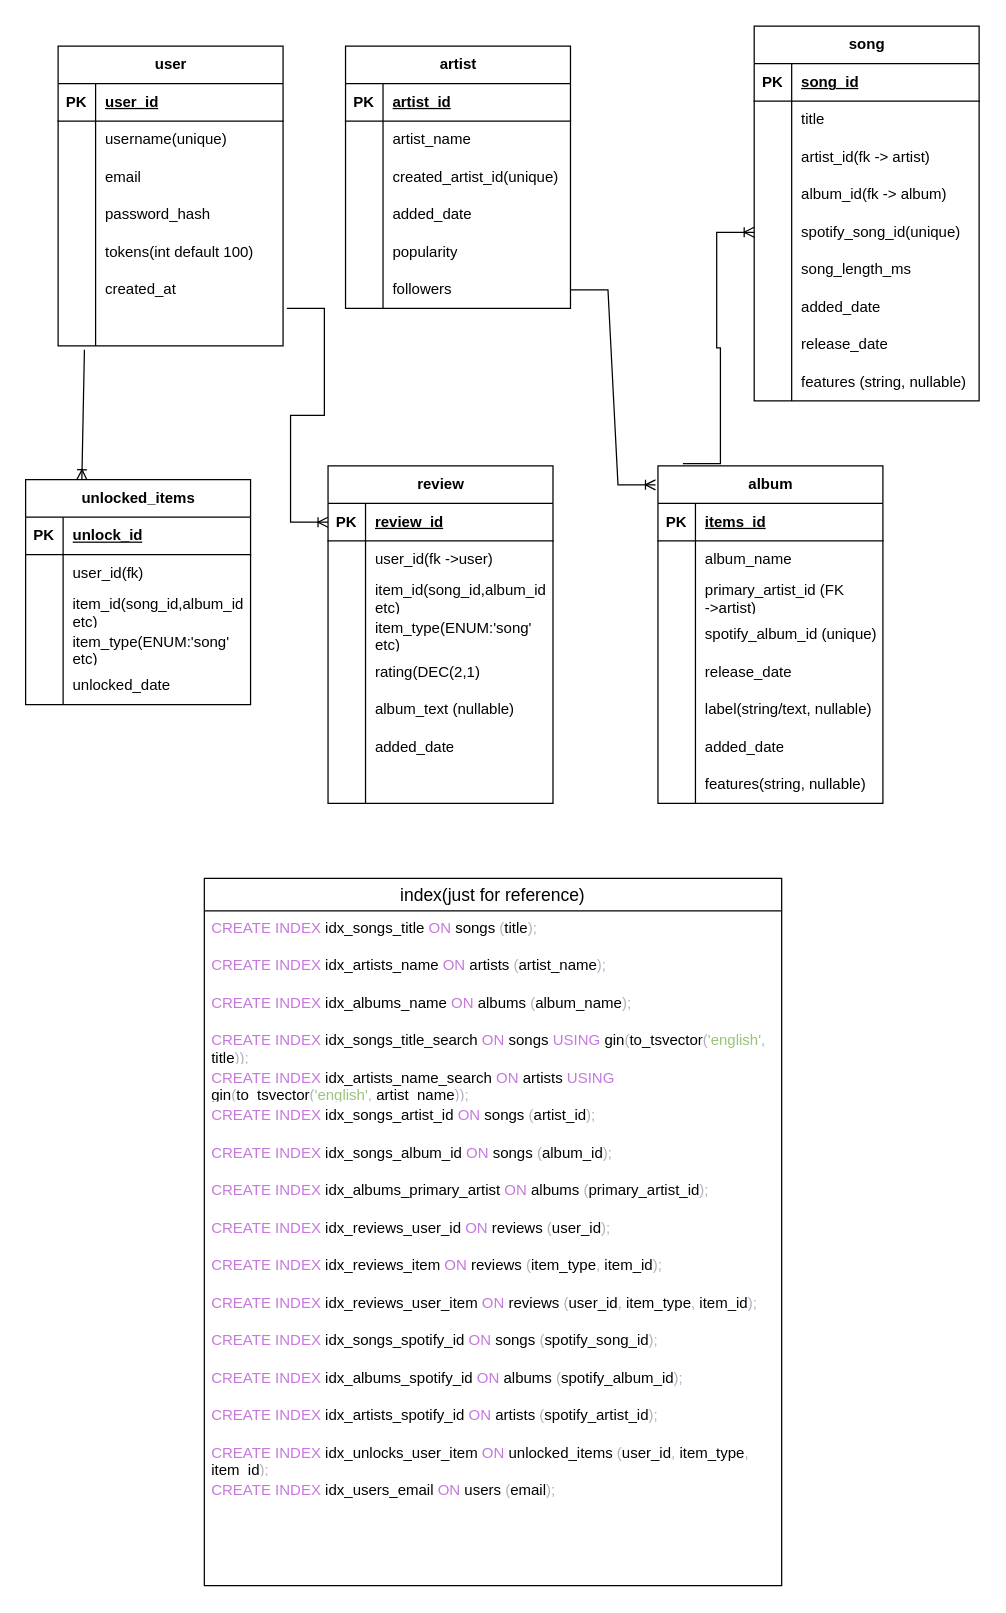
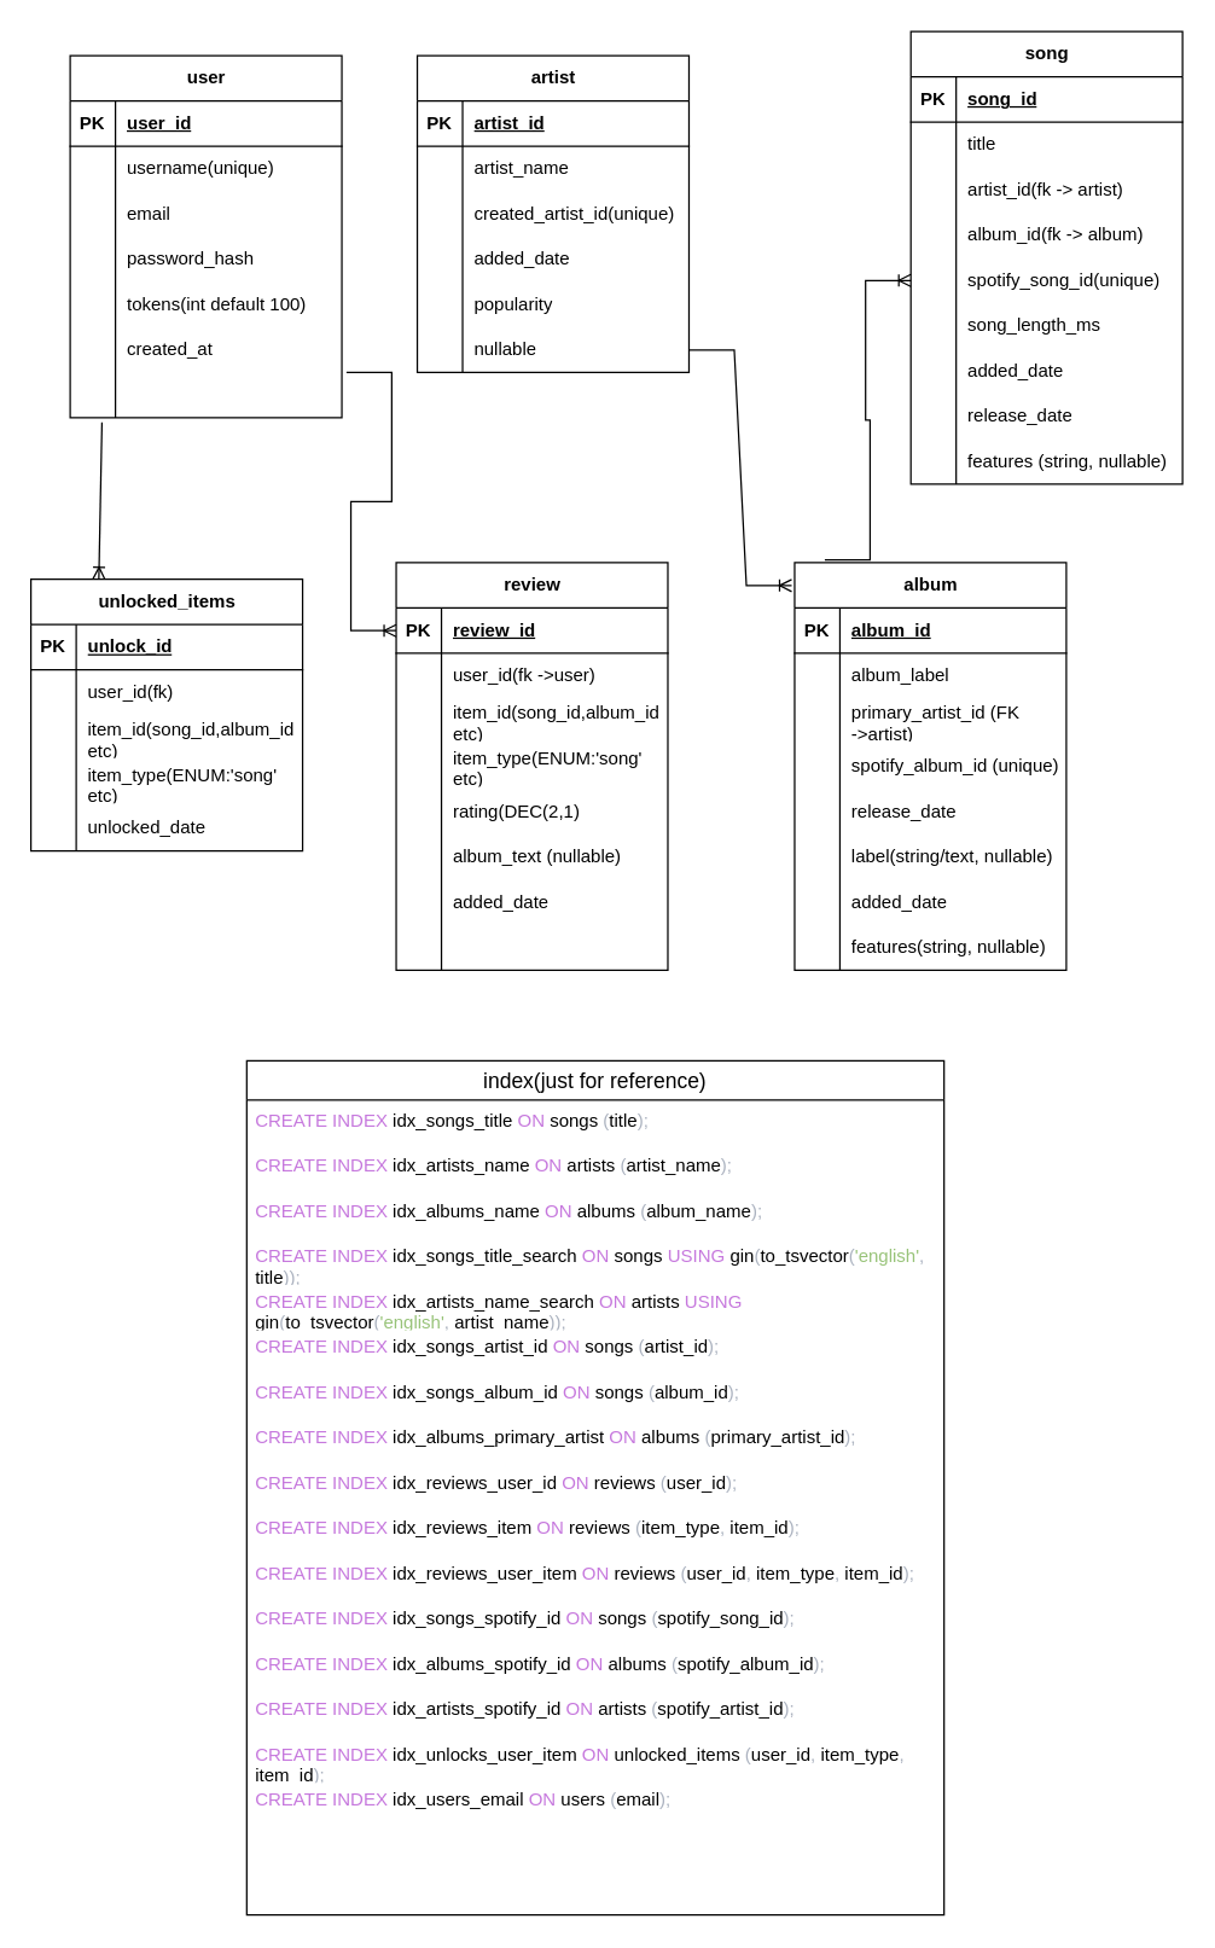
- <mxCell id="42" value="followers" style="shape=partialRectangle;connectable=0;fillColor=none;top=0;left=0;bottom=0;right=0;align=left;spacingLeft=6;overflow=hidden;whiteSpace=wrap;html=1;" vertex="1" parent="40"><mxGeometry x="30" width="150" height="30" as="geometry"><mxRectangle width="150" height="30" as="alternateBounds" /></mxGeometry></mxCell>
+ <mxCell id="42" value="nullable" style="shape=partialRectangle;connectable=0;fillColor=none;top=0;left=0;bottom=0;right=0;align=left;spacingLeft=6;overflow=hidden;whiteSpace=wrap;html=1;" vertex="1" parent="40"><mxGeometry x="30" width="150" height="30" as="geometry"><mxRectangle width="150" height="30" as="alternateBounds" /></mxGeometry></mxCell>
- <mxCell id="46" value="items_id" style="shape=partialRectangle;connectable=0;fillColor=none;top=0;left=0;bottom=0;right=0;align=left;spacingLeft=6;fontStyle=5;overflow=hidden;whiteSpace=wrap;html=1;" vertex="1" parent="44"><mxGeometry x="30" width="150" height="30" as="geometry"><mxRectangle width="150" height="30" as="alternateBounds" /></mxGeometry></mxCell>
+ <mxCell id="46" value="album_id" style="shape=partialRectangle;connectable=0;fillColor=none;top=0;left=0;bottom=0;right=0;align=left;spacingLeft=6;fontStyle=5;overflow=hidden;whiteSpace=wrap;html=1;" vertex="1" parent="44"><mxGeometry x="30" width="150" height="30" as="geometry"><mxRectangle width="150" height="30" as="alternateBounds" /></mxGeometry></mxCell>
- <mxCell id="49" value="album_name" style="shape=partialRectangle;connectable=0;fillColor=none;top=0;left=0;bottom=0;right=0;align=left;spacingLeft=6;overflow=hidden;whiteSpace=wrap;html=1;" vertex="1" parent="47"><mxGeometry x="30" width="150" height="30" as="geometry"><mxRectangle width="150" height="30" as="alternateBounds" /></mxGeometry></mxCell>
+ <mxCell id="49" value="album_label" style="shape=partialRectangle;connectable=0;fillColor=none;top=0;left=0;bottom=0;right=0;align=left;spacingLeft=6;overflow=hidden;whiteSpace=wrap;html=1;" vertex="1" parent="47"><mxGeometry x="30" width="150" height="30" as="geometry"><mxRectangle width="150" height="30" as="alternateBounds" /></mxGeometry></mxCell>
